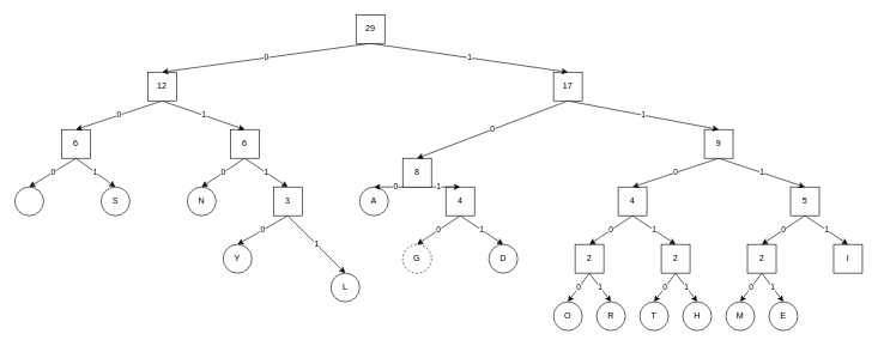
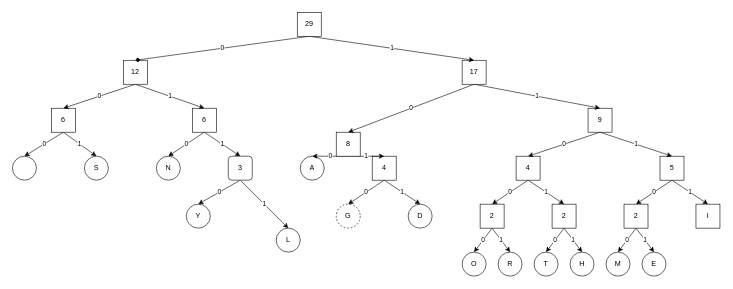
- <mxCell id="56" value="0" style="edgeStyle=none;html=1;exitX=0.5;exitY=1;exitDx=0;exitDy=0;entryX=0.5;entryY=0;entryDx=0;entryDy=0;" edge="1" parent="1" source="58" target="52"><mxGeometry relative="1" as="geometry" /></mxCell>
+ <mxCell id="56" value="0" style="edgeStyle=none;html=1;exitX=0.5;exitY=1;exitDx=0;exitDy=0;entryX=0.5;entryY=0;entryDx=0;entryDy=0;endArrow=diamond;" edge="1" parent="1" source="58" target="52"><mxGeometry relative="1" as="geometry" /></mxCell>
- <mxCell id="33" value="3" style="whiteSpace=wrap;html=1;aspect=fixed;" vertex="1" parent="1"><mxGeometry x="380" y="260" width="40" height="40" as="geometry" /></mxCell>
+ <mxCell id="33" value="3" style="whiteSpace=wrap;html=1;aspect=fixed;rounded=1;" vertex="1" parent="1"><mxGeometry x="380" y="260" width="40" height="40" as="geometry" /></mxCell>
